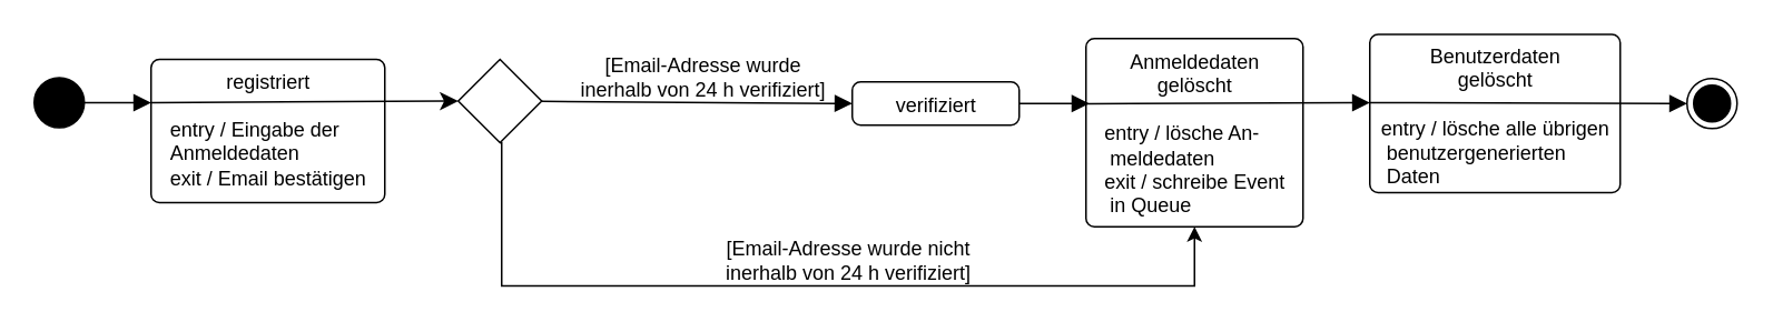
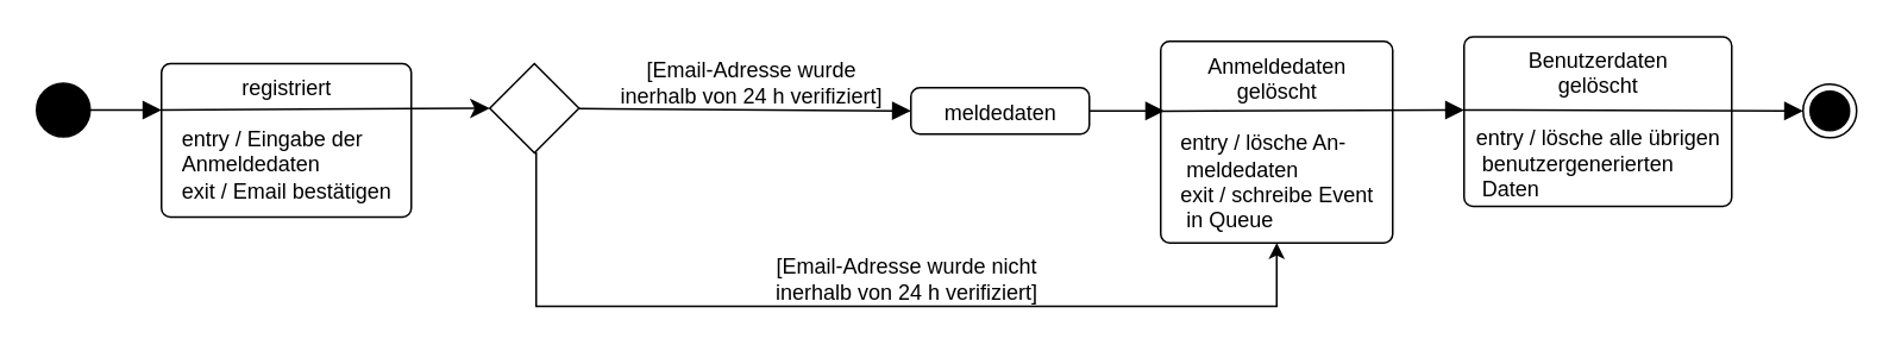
- <mxCell id="4" value="&lt;div&gt;verifiziert&lt;/div&gt;&lt;div&gt;&lt;br&gt;&lt;/div&gt;&lt;div align=&quot;left&quot;&gt;&lt;br&gt;&lt;/div&gt;" style="html=1;align=center;verticalAlign=top;rounded=1;absoluteArcSize=1;arcSize=10;dashed=0;" parent="1" vertex="1"><mxGeometry x="510" y="48.5" width="100" height="26" as="geometry" /></mxCell>
+ <mxCell id="4" value="&lt;div&gt;meldedaten&lt;/div&gt;&lt;div&gt;&lt;br&gt;&lt;/div&gt;&lt;div align=&quot;left&quot;&gt;&lt;br&gt;&lt;/div&gt;" style="html=1;align=center;verticalAlign=top;rounded=1;absoluteArcSize=1;arcSize=10;dashed=0;" parent="1" vertex="1"><mxGeometry x="510" y="48.5" width="100" height="26" as="geometry" /></mxCell>
